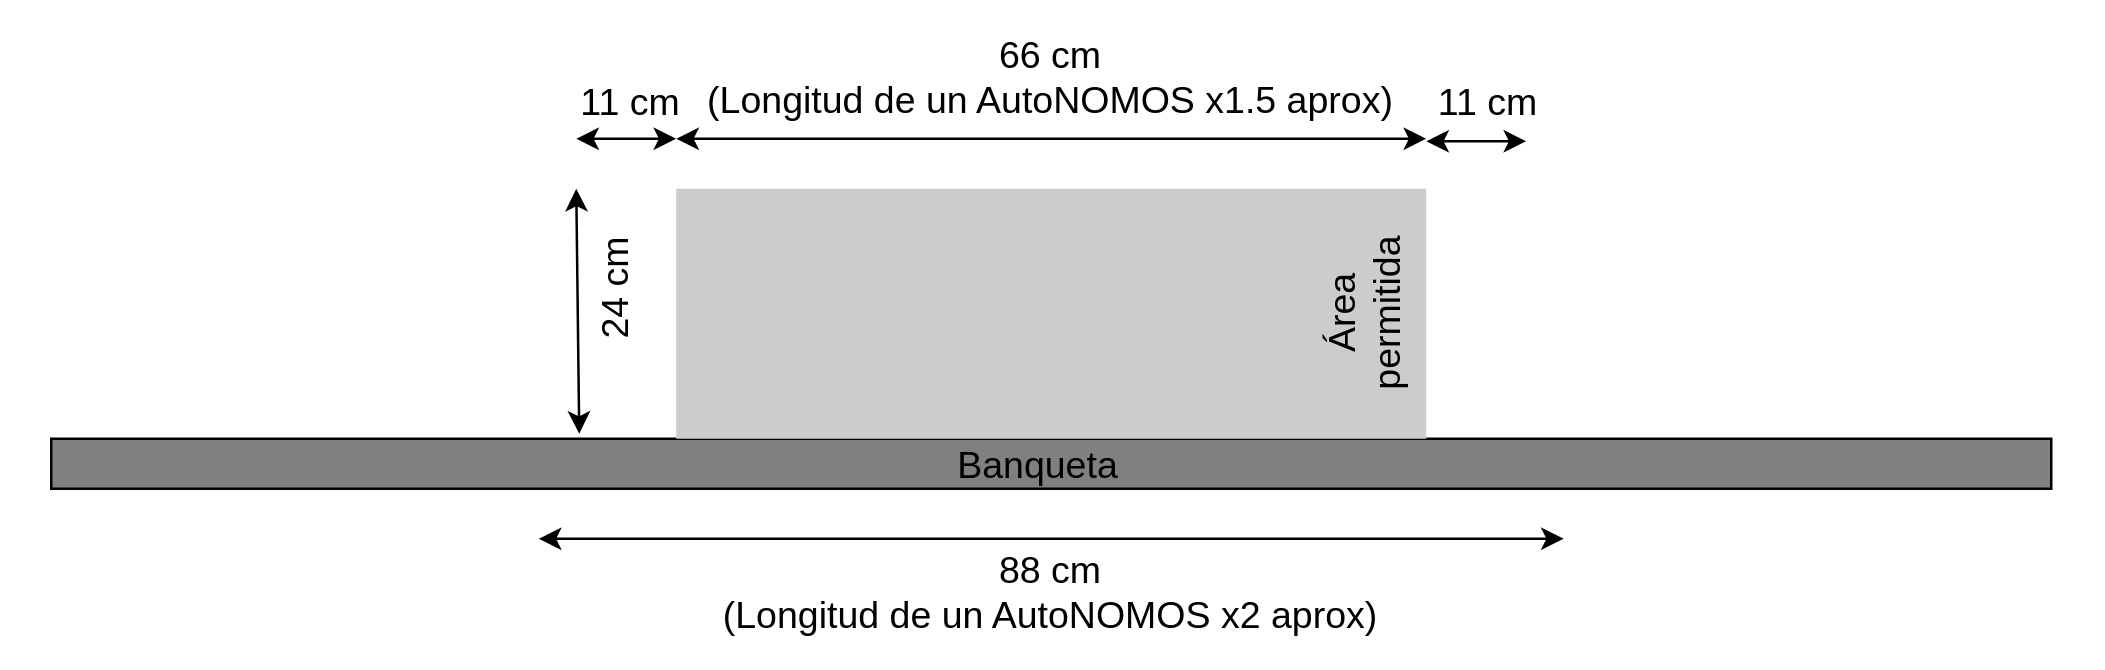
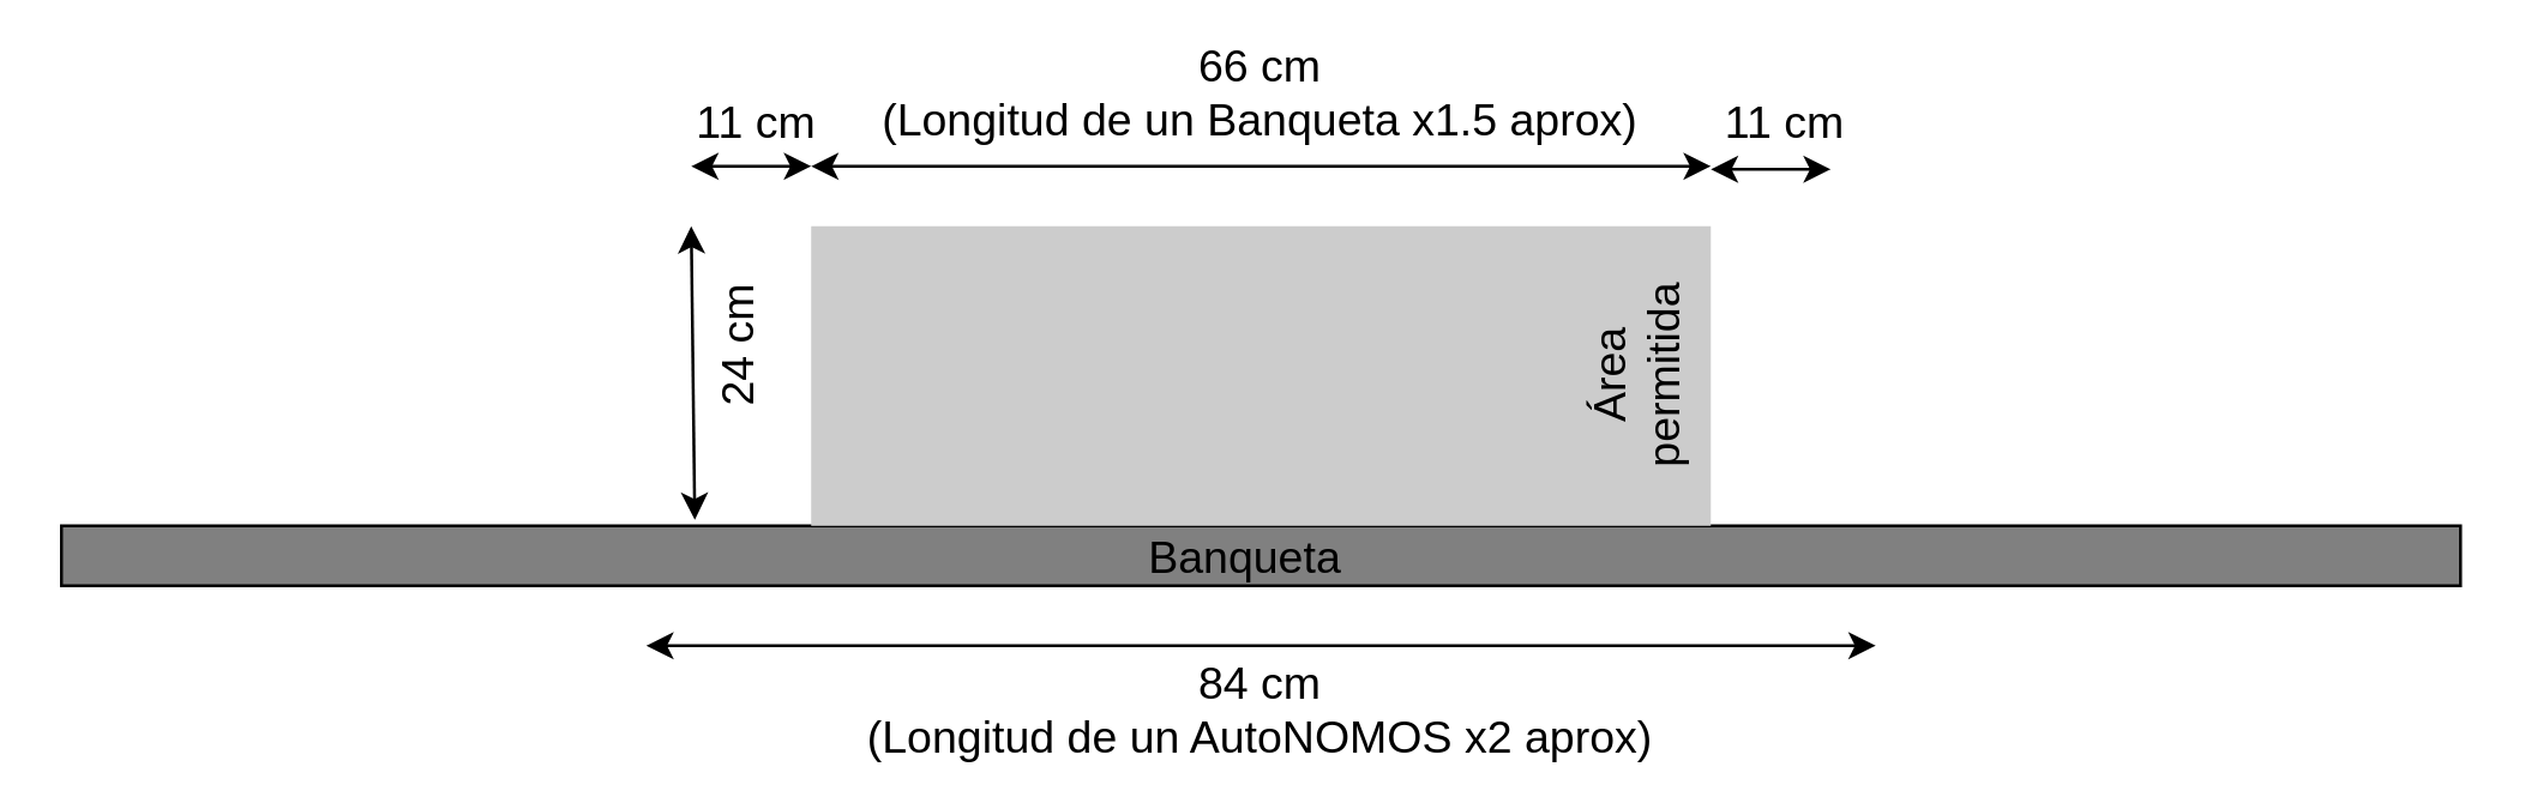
- <mxCell id="12" value="66 cm&lt;br style=&quot;font-size: 15px;&quot;&gt;(Longitud de un AutoNOMOS x1.5 aprox)" style="text;html=1;strokeColor=none;fillColor=none;align=center;verticalAlign=middle;whiteSpace=wrap;rounded=0;fontSize=15;" vertex="1" parent="1"><mxGeometry x="220" y="20" width="400" height="20" as="geometry" /></mxCell>
+ <mxCell id="12" value="66 cm&lt;br style=&quot;font-size: 15px;&quot;&gt;(Longitud de un Banqueta x1.5 aprox)" style="text;html=1;strokeColor=none;fillColor=none;align=center;verticalAlign=middle;whiteSpace=wrap;rounded=0;fontSize=15;" vertex="1" parent="1"><mxGeometry x="220" y="20" width="400" height="20" as="geometry" /></mxCell>
- <mxCell id="10" value="88 cm&lt;br style=&quot;font-size: 15px;&quot;&gt;(Longitud de un AutoNOMOS x2 aprox)" style="text;html=1;strokeColor=none;fillColor=none;align=center;verticalAlign=middle;whiteSpace=wrap;rounded=0;fontSize=15;" vertex="1" parent="1"><mxGeometry x="220" y="226" width="400" height="20" as="geometry" /></mxCell>
+ <mxCell id="10" value="84 cm&lt;br style=&quot;font-size: 15px;&quot;&gt;(Longitud de un AutoNOMOS x2 aprox)" style="text;html=1;strokeColor=none;fillColor=none;align=center;verticalAlign=middle;whiteSpace=wrap;rounded=0;fontSize=15;" vertex="1" parent="1"><mxGeometry x="220" y="226" width="400" height="20" as="geometry" /></mxCell>
